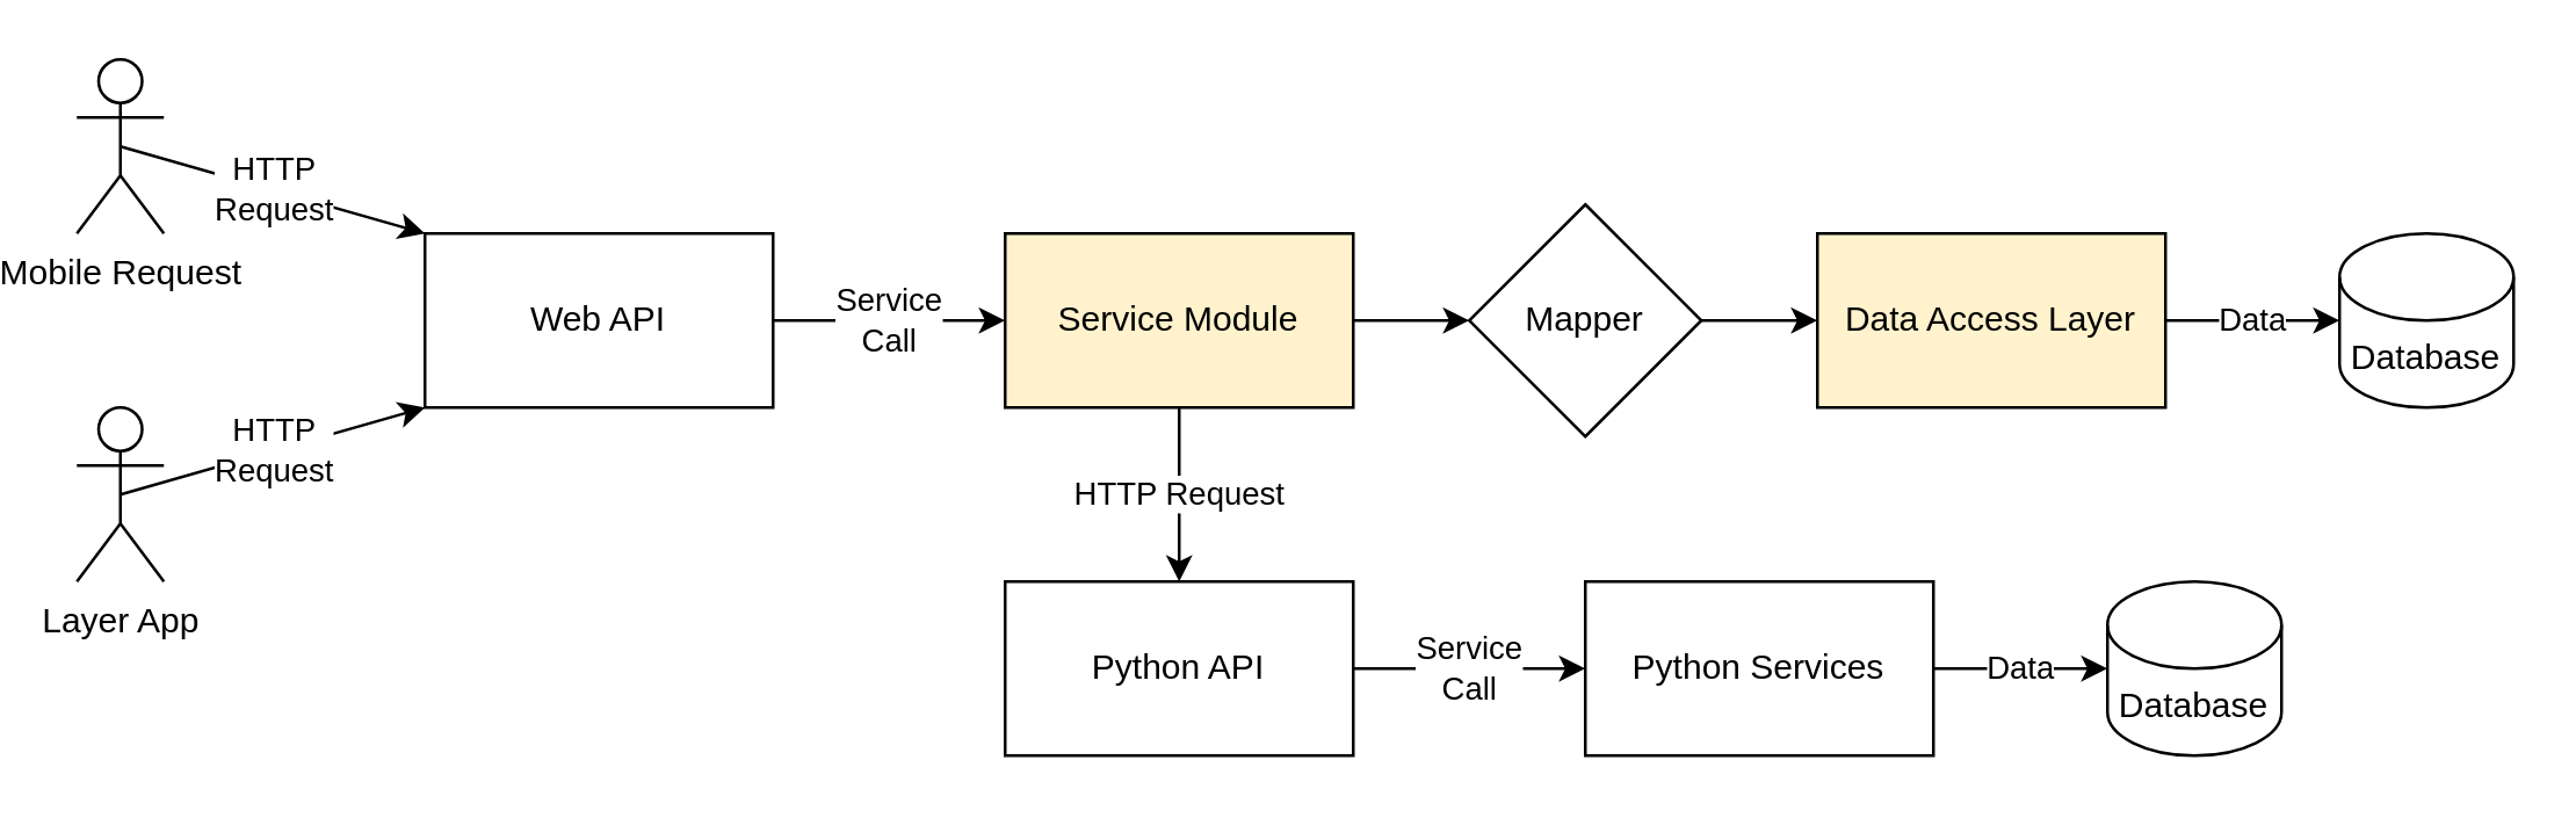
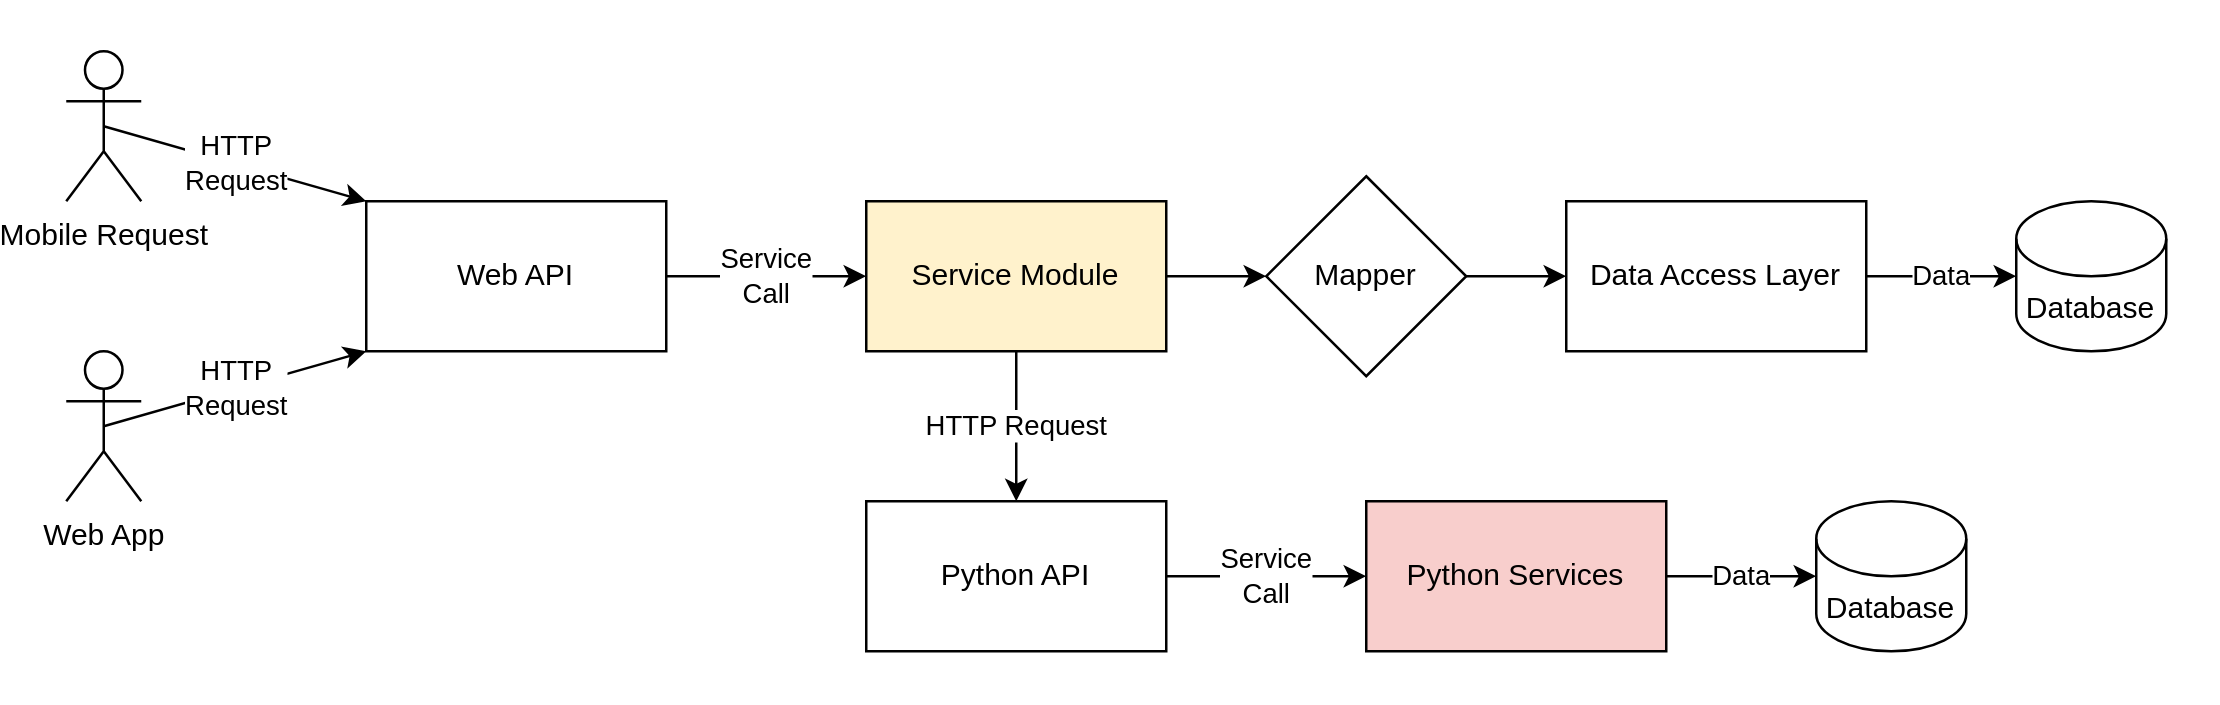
- <mxCell id="10" value="Data Access Layer" style="rounded=0;whiteSpace=wrap;html=1;fillColor=#fff2cc;" vertex="1" parent="1"><mxGeometry x="620" y="80" width="120" height="60" as="geometry" /></mxCell>
+ <mxCell id="10" value="Data Access Layer" style="rounded=0;whiteSpace=wrap;html=1;" vertex="1" parent="1"><mxGeometry x="620" y="80" width="120" height="60" as="geometry" /></mxCell>
- <mxCell id="3" value="Layer App" style="shape=umlActor;verticalLabelPosition=bottom;verticalAlign=top;html=1;outlineConnect=0;" vertex="1" parent="1"><mxGeometry y="140" width="30" height="60" as="geometry" x="20" /></mxCell>
+ <mxCell id="3" value="Web App" style="shape=umlActor;verticalLabelPosition=bottom;verticalAlign=top;html=1;outlineConnect=0;" vertex="1" parent="1"><mxGeometry y="140" width="30" height="60" as="geometry" x="20" /></mxCell>
- <mxCell id="17" value="Python Services" style="rounded=0;whiteSpace=wrap;html=1;" vertex="1" parent="1"><mxGeometry x="540" y="200" width="120" height="60" as="geometry" /></mxCell>
+ <mxCell id="17" value="Python Services" style="rounded=0;whiteSpace=wrap;html=1;fillColor=#f8cecc;" vertex="1" parent="1"><mxGeometry x="540" y="200" width="120" height="60" as="geometry" /></mxCell>
